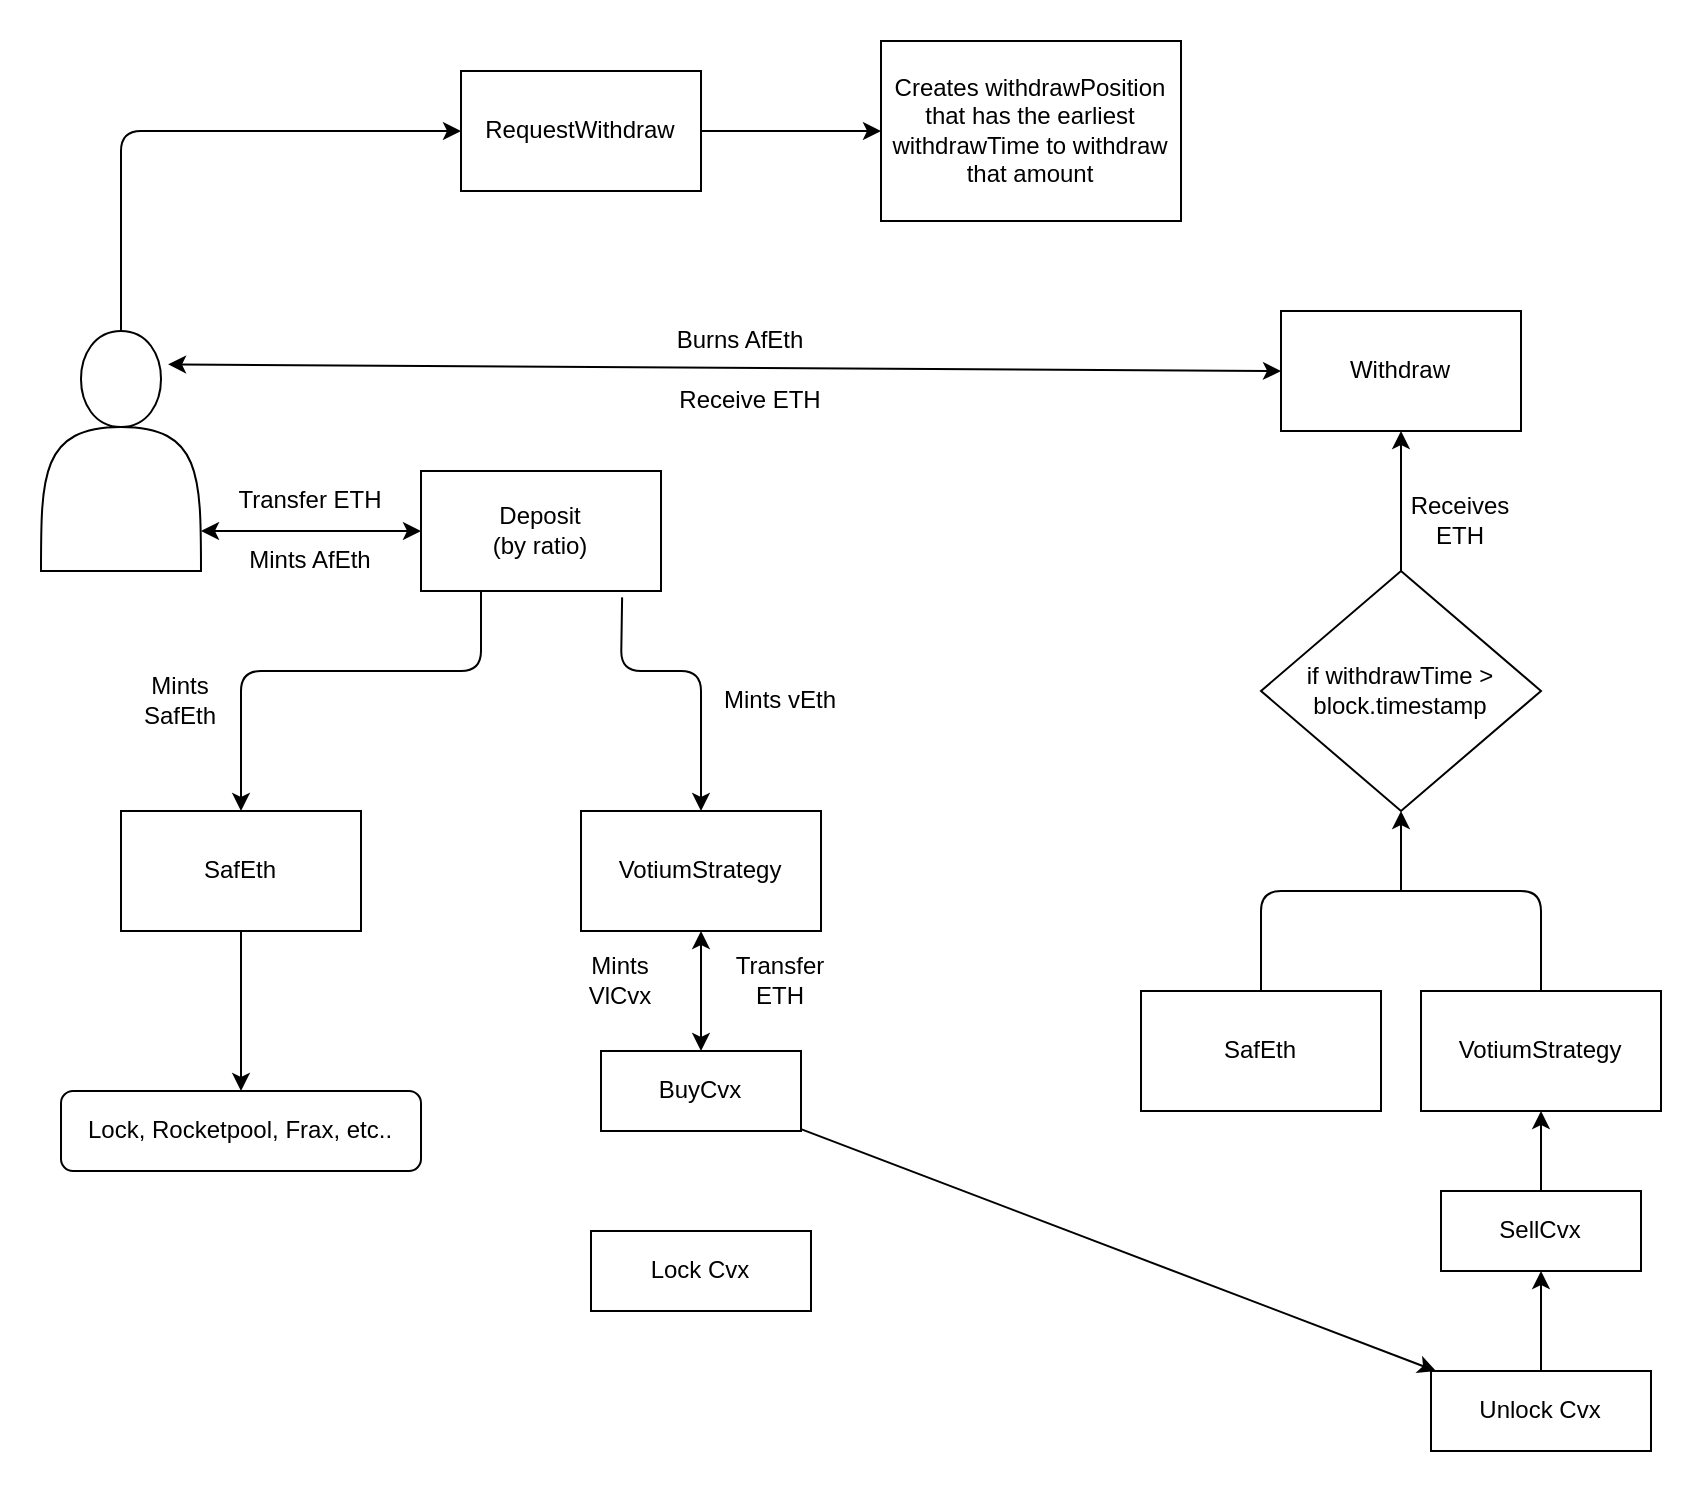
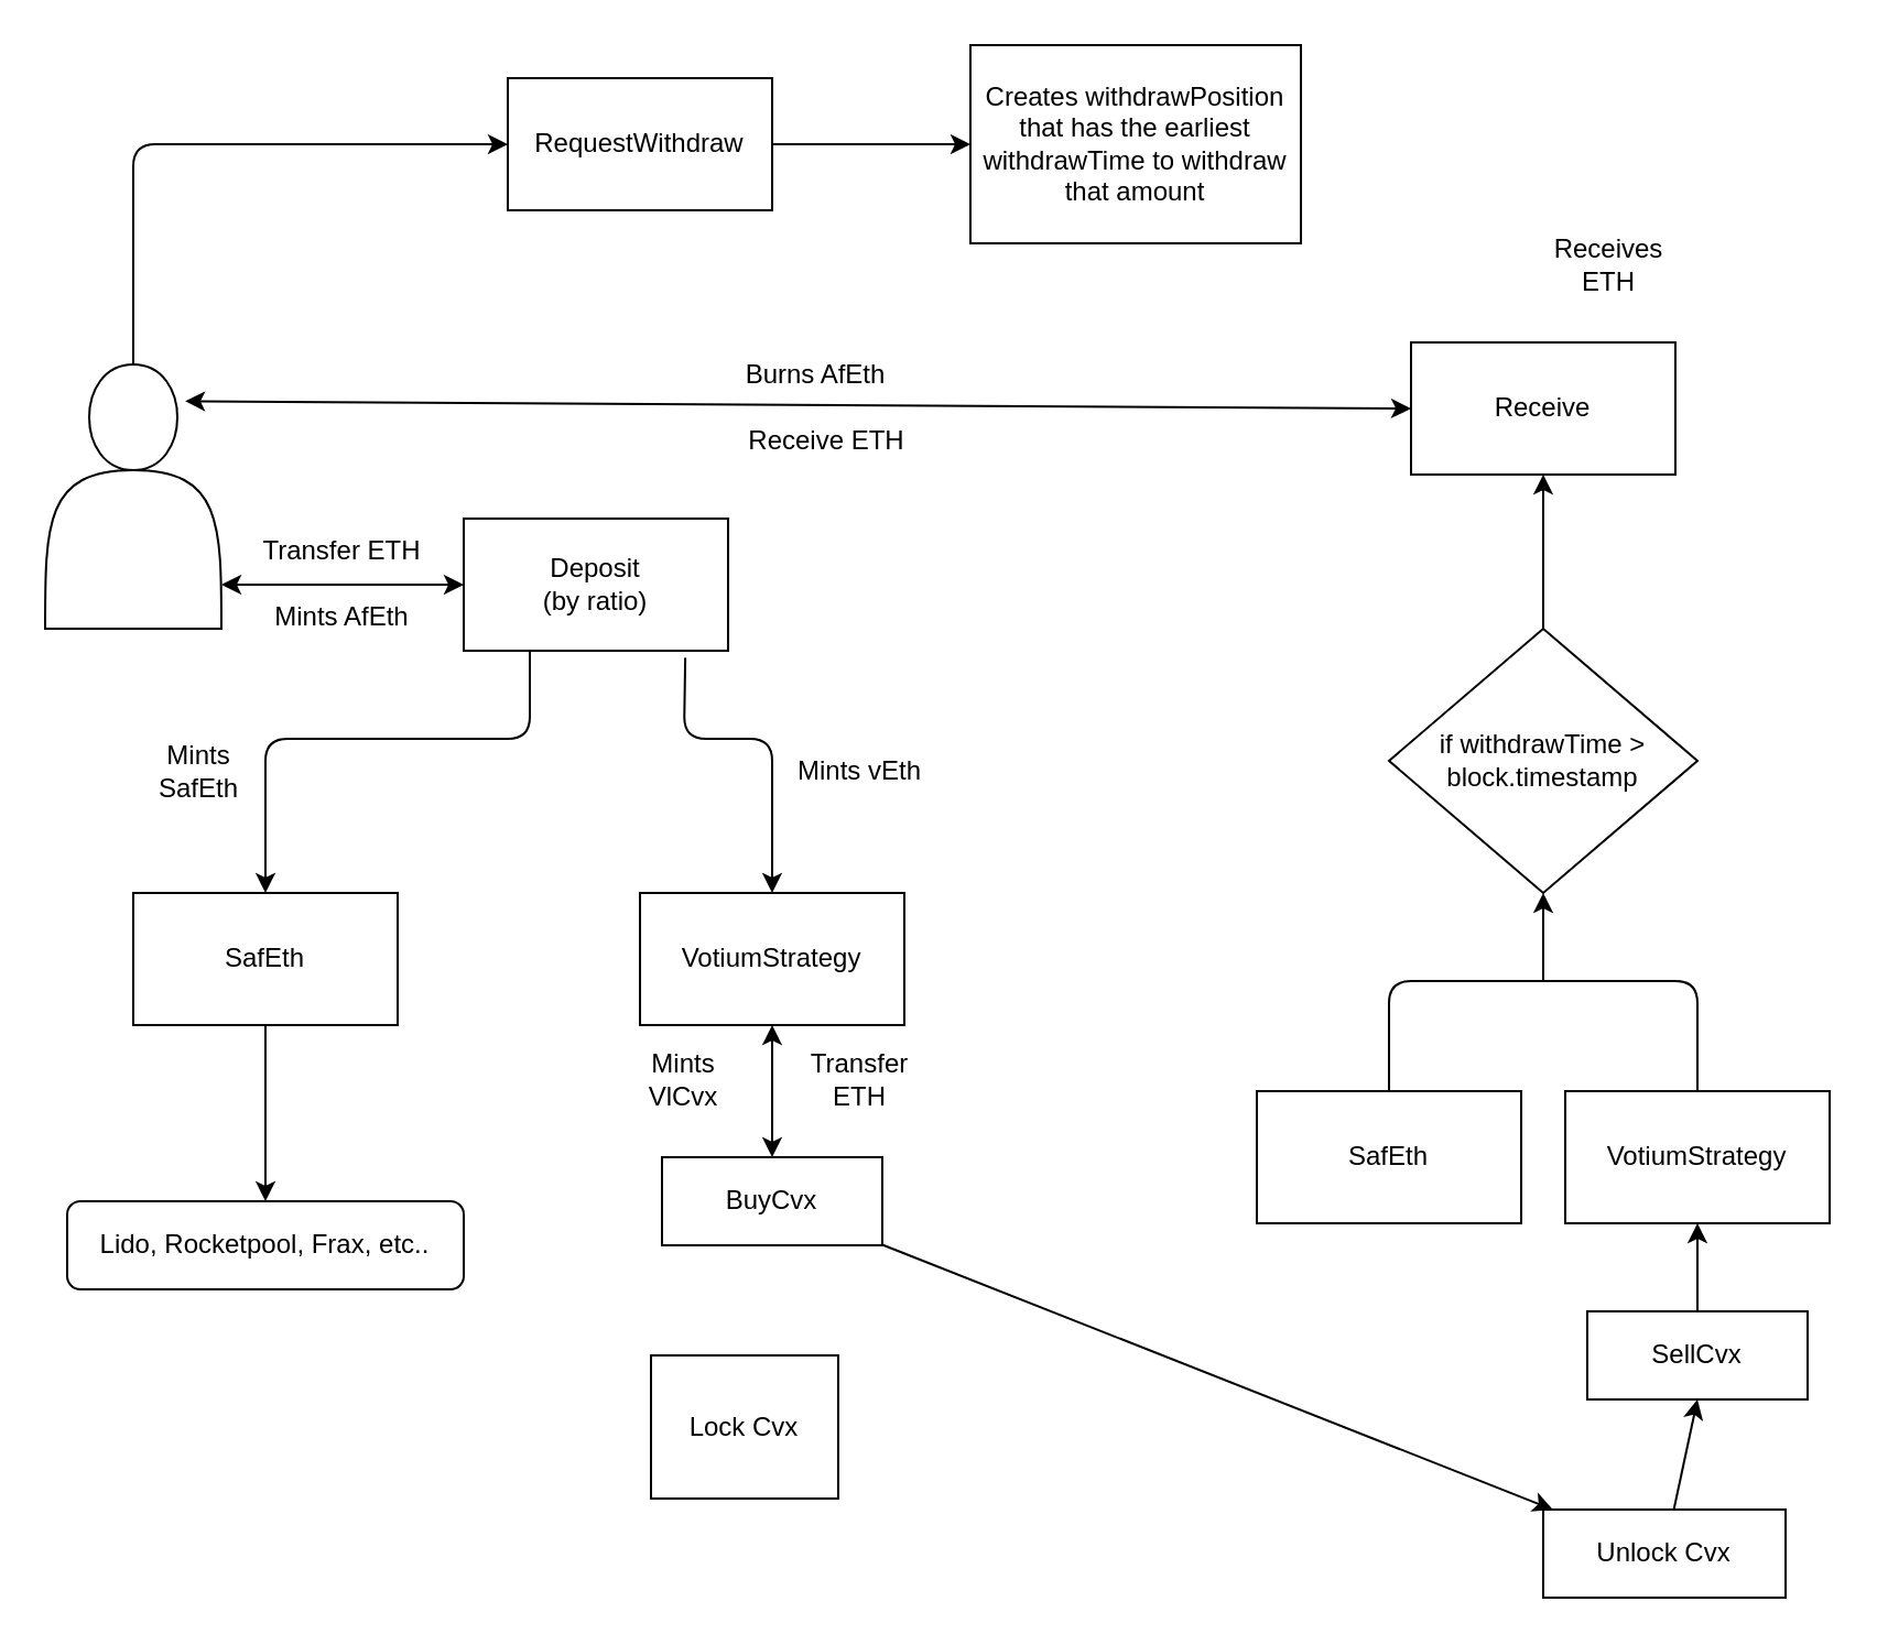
- <mxCell id="7" value="Withdraw" style="rounded=0;whiteSpace=wrap;html=1;" parent="1" vertex="1"><mxGeometry x="640" y="155" width="120" height="60" as="geometry" /></mxCell>
+ <mxCell id="7" value="Receive" style="rounded=0;whiteSpace=wrap;html=1;" parent="1" vertex="1"><mxGeometry x="640" y="155" width="120" height="60" as="geometry" /></mxCell>
- <mxCell id="38" value="Receives ETH" style="text;html=1;strokeColor=none;fillColor=none;align=center;verticalAlign=middle;whiteSpace=wrap;rounded=0;" parent="1" vertex="1"><mxGeometry x="700" y="245" width="60" height="30" as="geometry" /></mxCell>
+ <mxCell id="38" value="Receives ETH" style="text;html=1;strokeColor=none;fillColor=none;align=center;verticalAlign=middle;whiteSpace=wrap;rounded=0;" parent="1" vertex="1"><mxGeometry x="700" y="105" width="60" height="30" as="geometry" /></mxCell>
- <mxCell id="21" value="Lock, Rocketpool, Frax, etc.." style="rounded=1;whiteSpace=wrap;html=1;" parent="1" vertex="1"><mxGeometry x="30" y="545" width="180" height="40" as="geometry" /></mxCell>
+ <mxCell id="21" value="Lido, Rocketpool, Frax, etc.." style="rounded=1;whiteSpace=wrap;html=1;" parent="1" vertex="1"><mxGeometry x="30" y="545" width="180" height="40" as="geometry" /></mxCell>
- <mxCell id="22" value="Lock Cvx" style="rounded=0;whiteSpace=wrap;html=1;" parent="1" vertex="1"><mxGeometry x="295" y="615" width="110" height="40" as="geometry" /></mxCell>
+ <mxCell id="22" value="Lock Cvx" style="rounded=0;whiteSpace=wrap;html=1;" parent="1" vertex="1"><mxGeometry x="295" y="615" width="85" height="65" as="geometry" /></mxCell>
- <mxCell id="34" value="Unlock Cvx" style="rounded=0;whiteSpace=wrap;html=1;" parent="1" vertex="1"><mxGeometry x="715" y="685" width="110" height="40" as="geometry" /></mxCell>
+ <mxCell id="34" value="Unlock Cvx" style="rounded=0;whiteSpace=wrap;html=1;" parent="1" vertex="1"><mxGeometry x="700" y="685" width="110" height="40" as="geometry" /></mxCell>
